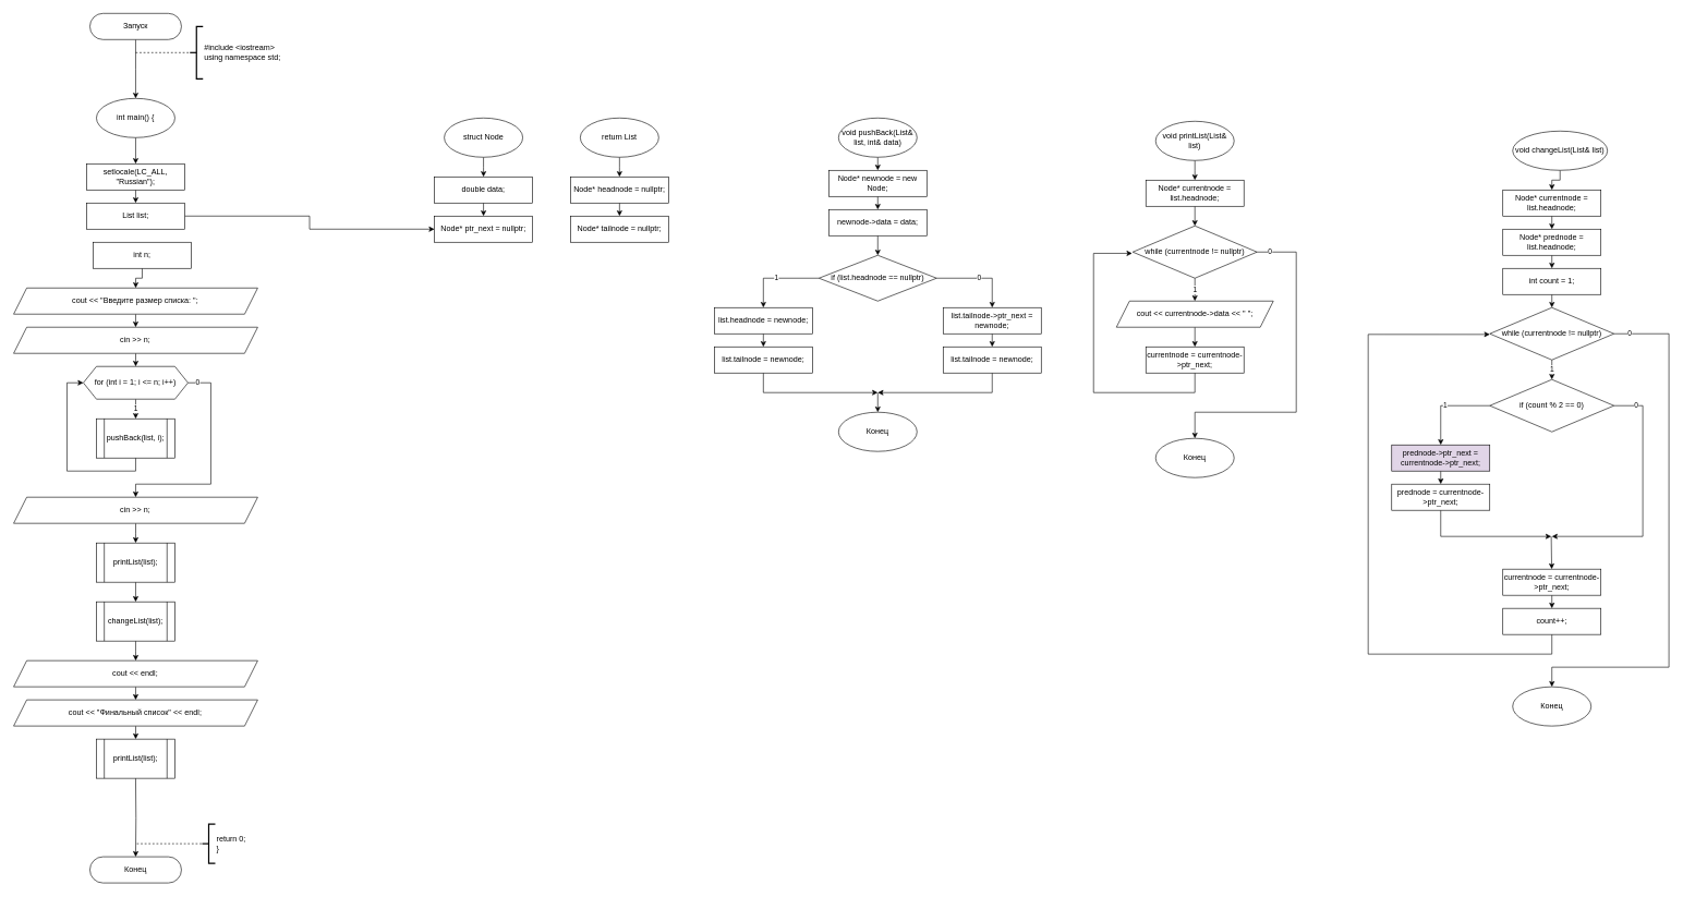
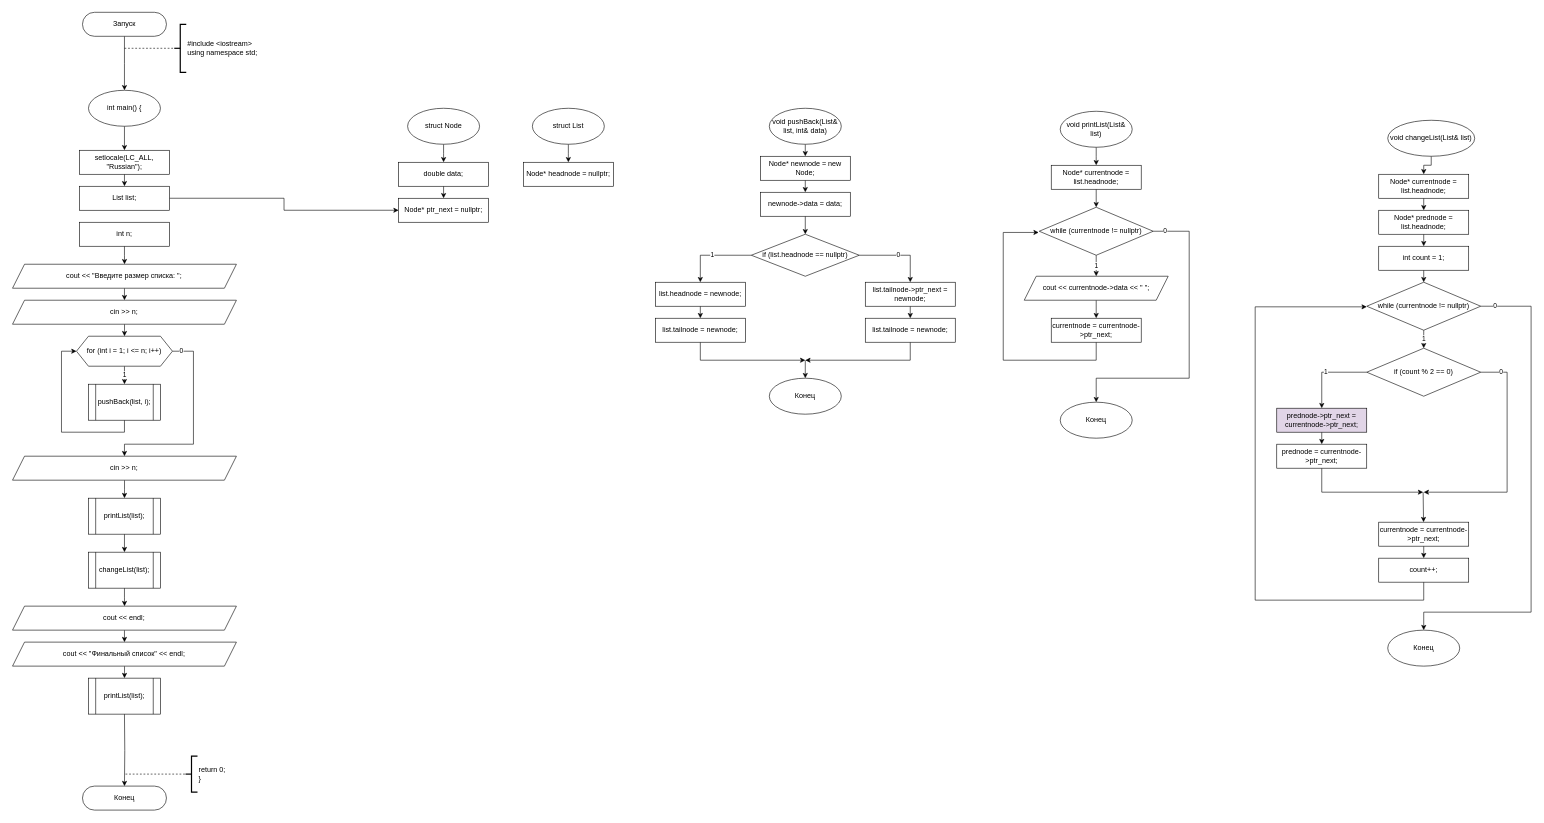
- <mxCell id="44" value="&lt;div&gt;return List&lt;/div&gt;" style="ellipse;whiteSpace=wrap;html=1;" vertex="1" parent="1"><mxGeometry x="887" y="180" width="120" height="60" as="geometry" /></mxCell>
+ <mxCell id="44" value="&lt;div&gt;struct List&lt;/div&gt;" style="ellipse;whiteSpace=wrap;html=1;" vertex="1" parent="1"><mxGeometry x="887" y="180" width="120" height="60" as="geometry" /></mxCell>
- <mxCell id="45" style="edgeStyle=orthogonalEdgeStyle;rounded=0;html=1;" edge="1" parent="1" source="46" target="47"><mxGeometry relative="1" as="geometry" /></mxCell>
- <mxCell id="47" value="Node* tailnode = nullptr;" style="rounded=0;whiteSpace=wrap;html=1;" vertex="1" parent="1"><mxGeometry x="872" y="330" width="150" height="40" as="geometry" /></mxCell>
- <mxCell id="19" value="int n;" style="rounded=0;whiteSpace=wrap;html=1;" vertex="1" parent="1"><mxGeometry x="142" y="370" width="150" height="40" as="geometry" /></mxCell>
+ <mxCell id="19" value="int n;" style="rounded=0;whiteSpace=wrap;html=1;" vertex="1" parent="1"><mxGeometry x="132" y="370" width="150" height="40" as="geometry" /></mxCell>
